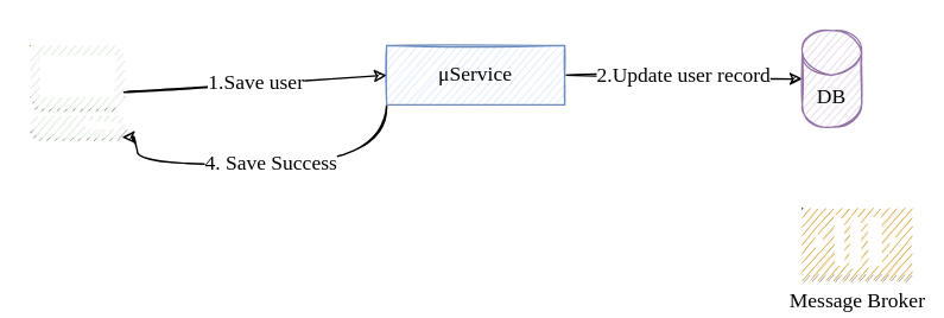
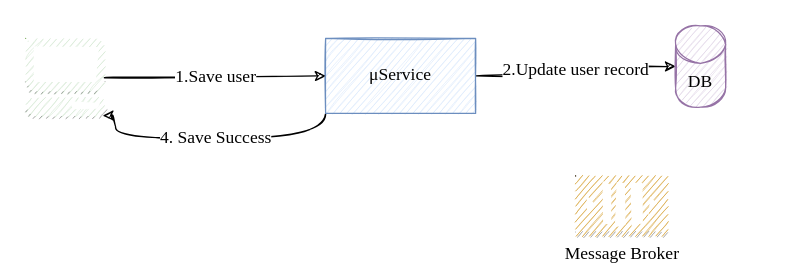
- <mxCell id="4" value="μService" style="rounded=0;whiteSpace=wrap;html=1;sketch=1;fillColor=#dae8fc;strokeColor=#6c8ebf;fontFamily=Kalam;fontSize=14;" parent="1" vertex="1"><mxGeometry x="260" y="30" width="120" height="40" as="geometry" /></mxCell>
+ <mxCell id="4" value="μService" style="rounded=0;whiteSpace=wrap;html=1;sketch=1;fillColor=#dae8fc;strokeColor=#6c8ebf;fontFamily=Kalam;fontSize=14;" parent="1" vertex="1"><mxGeometry x="260" y="30" width="120" height="60" as="geometry" /></mxCell>
- <mxCell id="7" value="Message Broker" style="outlineConnect=0;dashed=0;verticalLabelPosition=bottom;verticalAlign=top;align=center;html=1;shape=mxgraph.aws3.queue;fillColor=#D9A741;gradientColor=none;sketch=1;fontFamily=Kalam;fontSize=14;" parent="1" vertex="1"><mxGeometry x="540" y="140" width="73.5" height="48" as="geometry" /></mxCell>
+ <mxCell id="7" value="Message Broker" style="outlineConnect=0;dashed=0;verticalLabelPosition=bottom;verticalAlign=top;align=center;html=1;shape=mxgraph.aws3.queue;fillColor=#D9A741;gradientColor=none;sketch=1;fontFamily=Kalam;fontSize=14;" parent="1" vertex="1"><mxGeometry x="460" y="140" width="73.5" height="48" as="geometry" /></mxCell>
